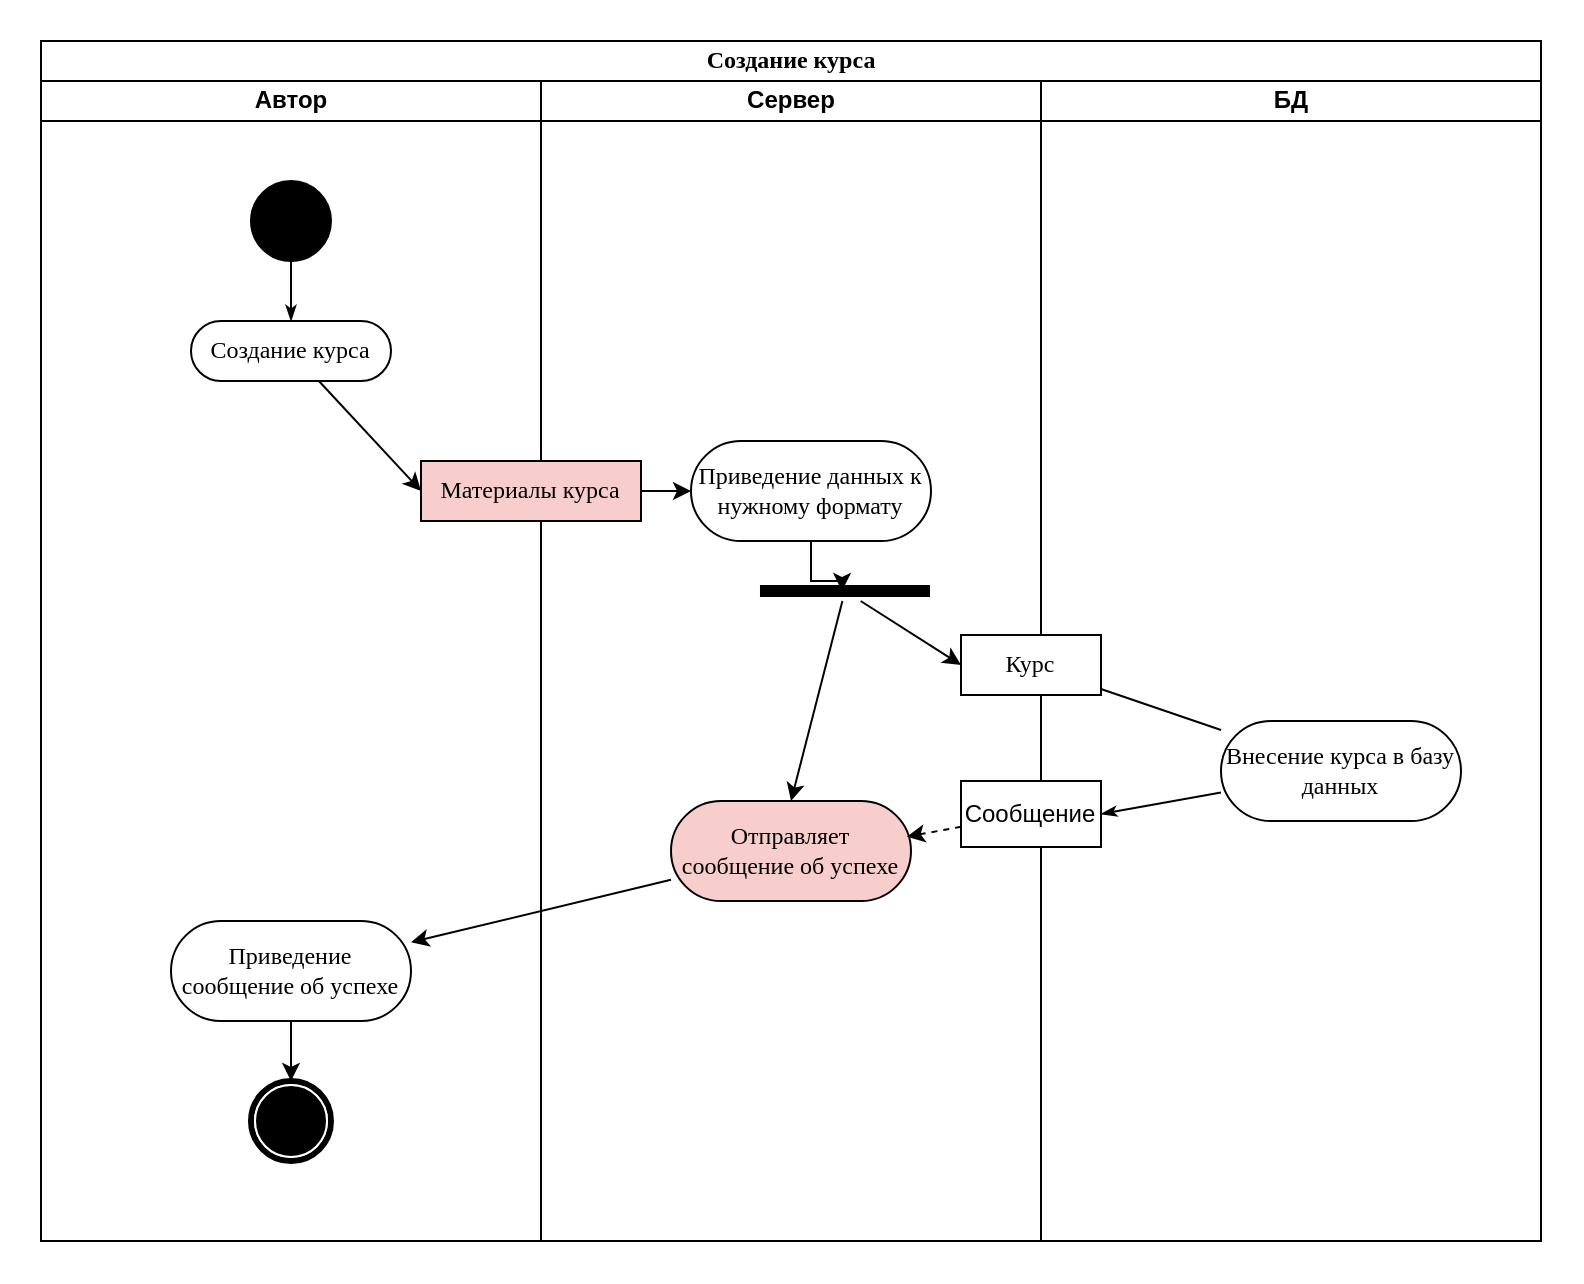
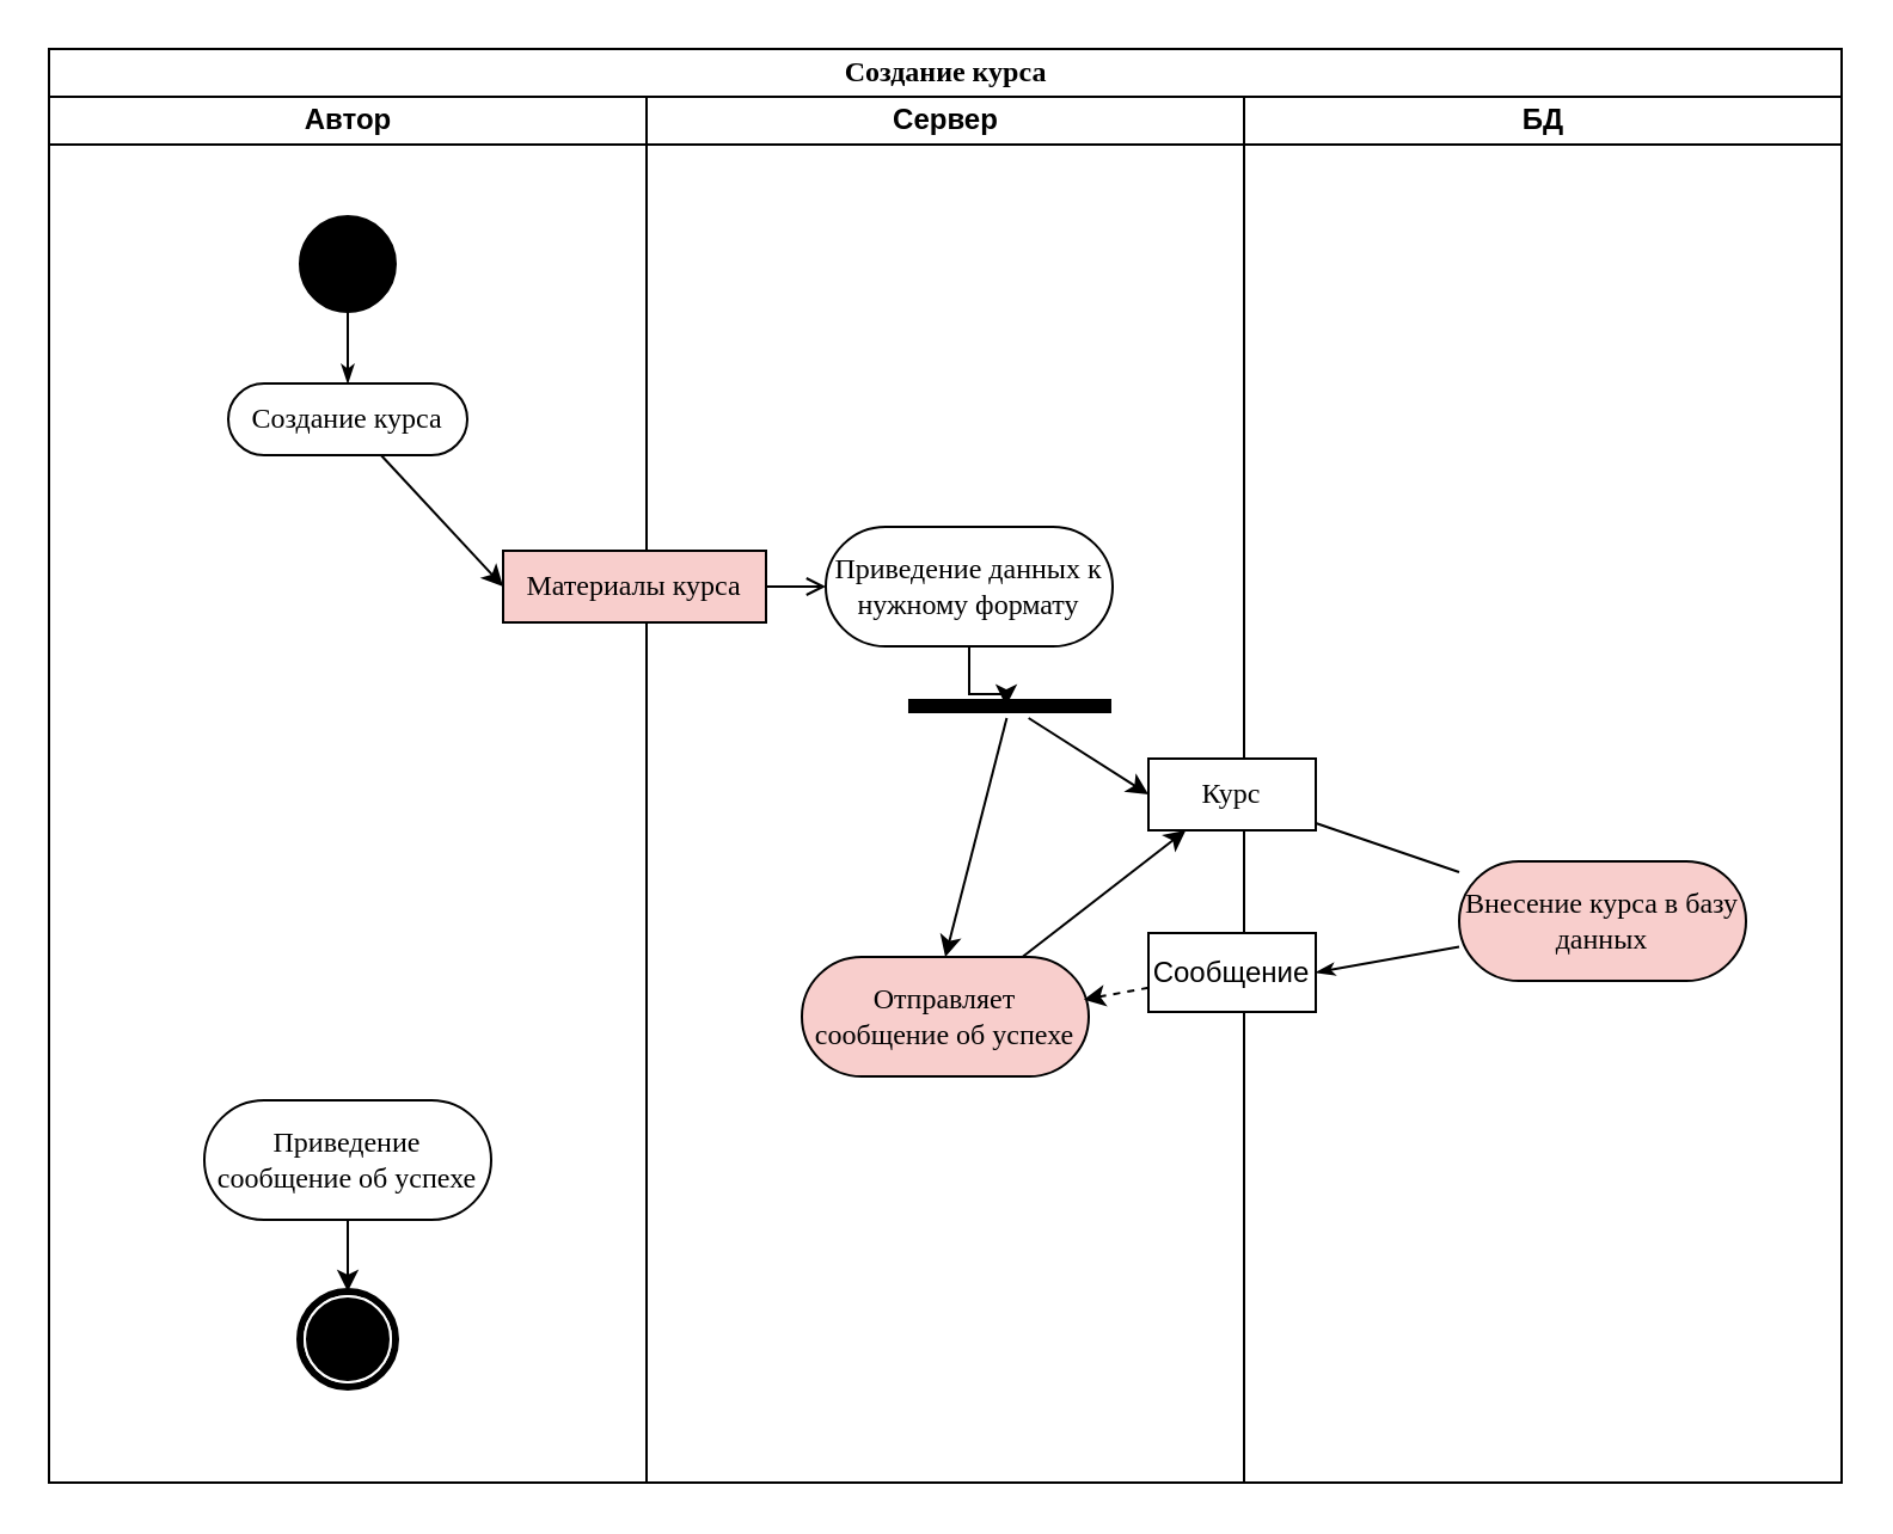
- <mxCell id="12" style="rounded=0;orthogonalLoop=1;jettySize=auto;html=1;" edge="1" parent="10" source="13" target="11"><mxGeometry relative="1" as="geometry" /></mxCell>
+ <mxCell id="12" style="rounded=0;orthogonalLoop=1;jettySize=auto;html=1;endArrow=open;" edge="1" parent="10" source="13" target="11"><mxGeometry relative="1" as="geometry" /></mxCell>
- <mxCell id="20" value="Внесение курса в базу данных" style="rounded=1;whiteSpace=wrap;html=1;shadow=0;comic=0;labelBackgroundColor=none;strokeWidth=1;fontFamily=Verdana;fontSize=12;align=center;arcSize=50;" parent="18" vertex="1"><mxGeometry x="90" y="320" width="120" height="50" as="geometry" /></mxCell>
+ <mxCell id="20" value="Внесение курса в базу данных" style="rounded=1;whiteSpace=wrap;html=1;shadow=0;comic=0;labelBackgroundColor=none;strokeWidth=1;fontFamily=Verdana;fontSize=12;align=center;arcSize=50;fillColor=#f8cecc;" parent="18" vertex="1"><mxGeometry x="90" y="320" width="120" height="50" as="geometry" /></mxCell>
- <mxCell id="27" style="rounded=0;orthogonalLoop=1;jettySize=auto;html=1;" edge="1" parent="2" source="14" target="9"><mxGeometry relative="1" as="geometry" /></mxCell>
+ <mxCell id="27" style="rounded=0;orthogonalLoop=1;jettySize=auto;html=1;" edge="1" parent="2" source="14" target="22"><mxGeometry relative="1" as="geometry" /></mxCell>
